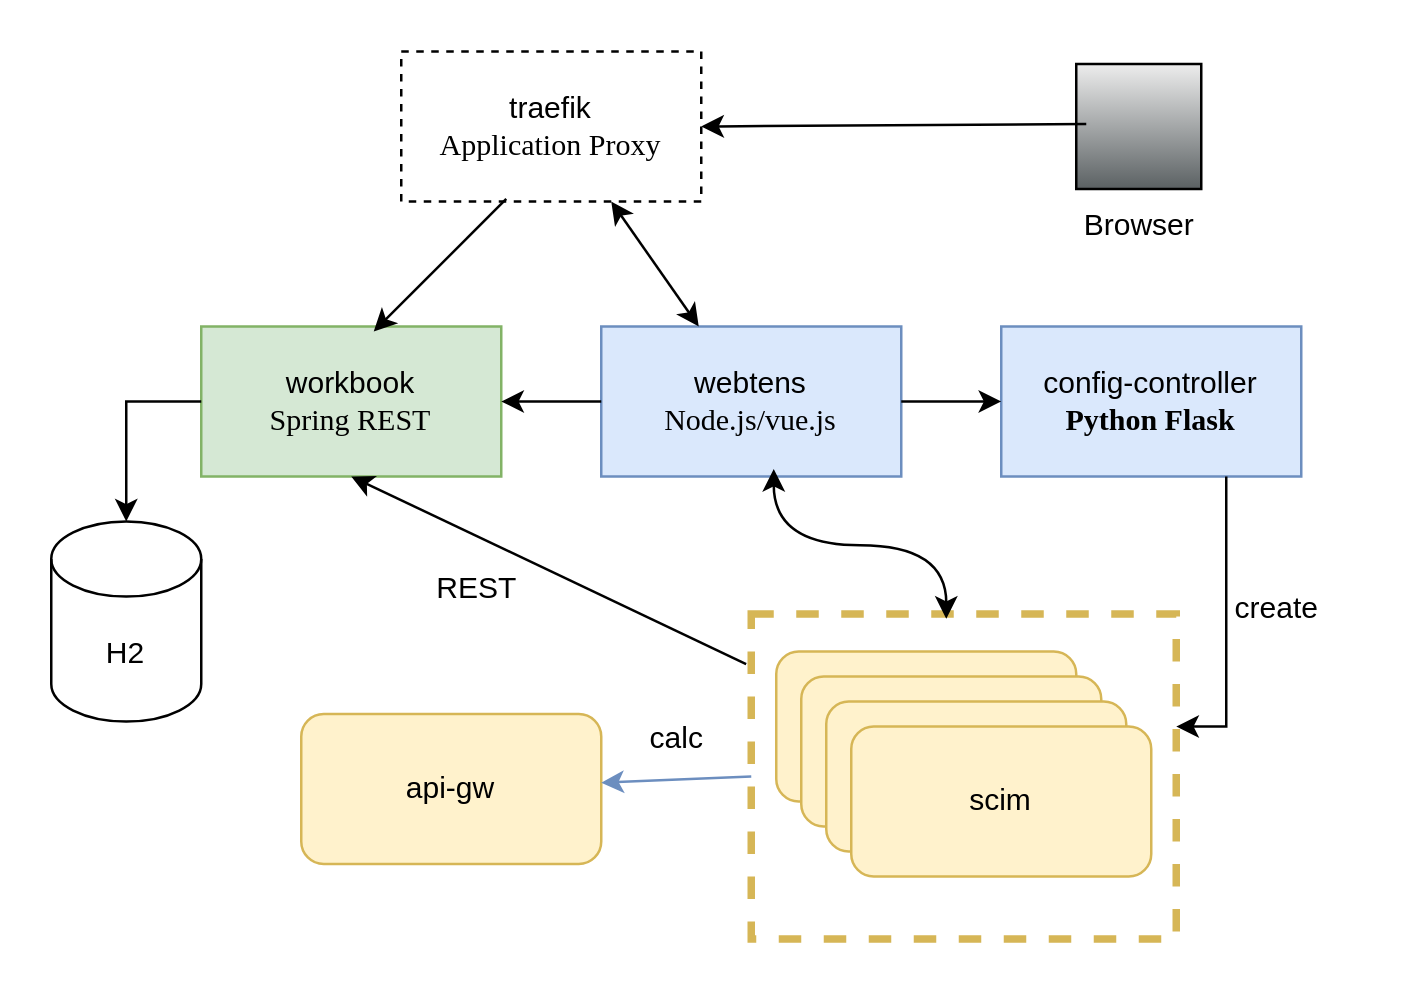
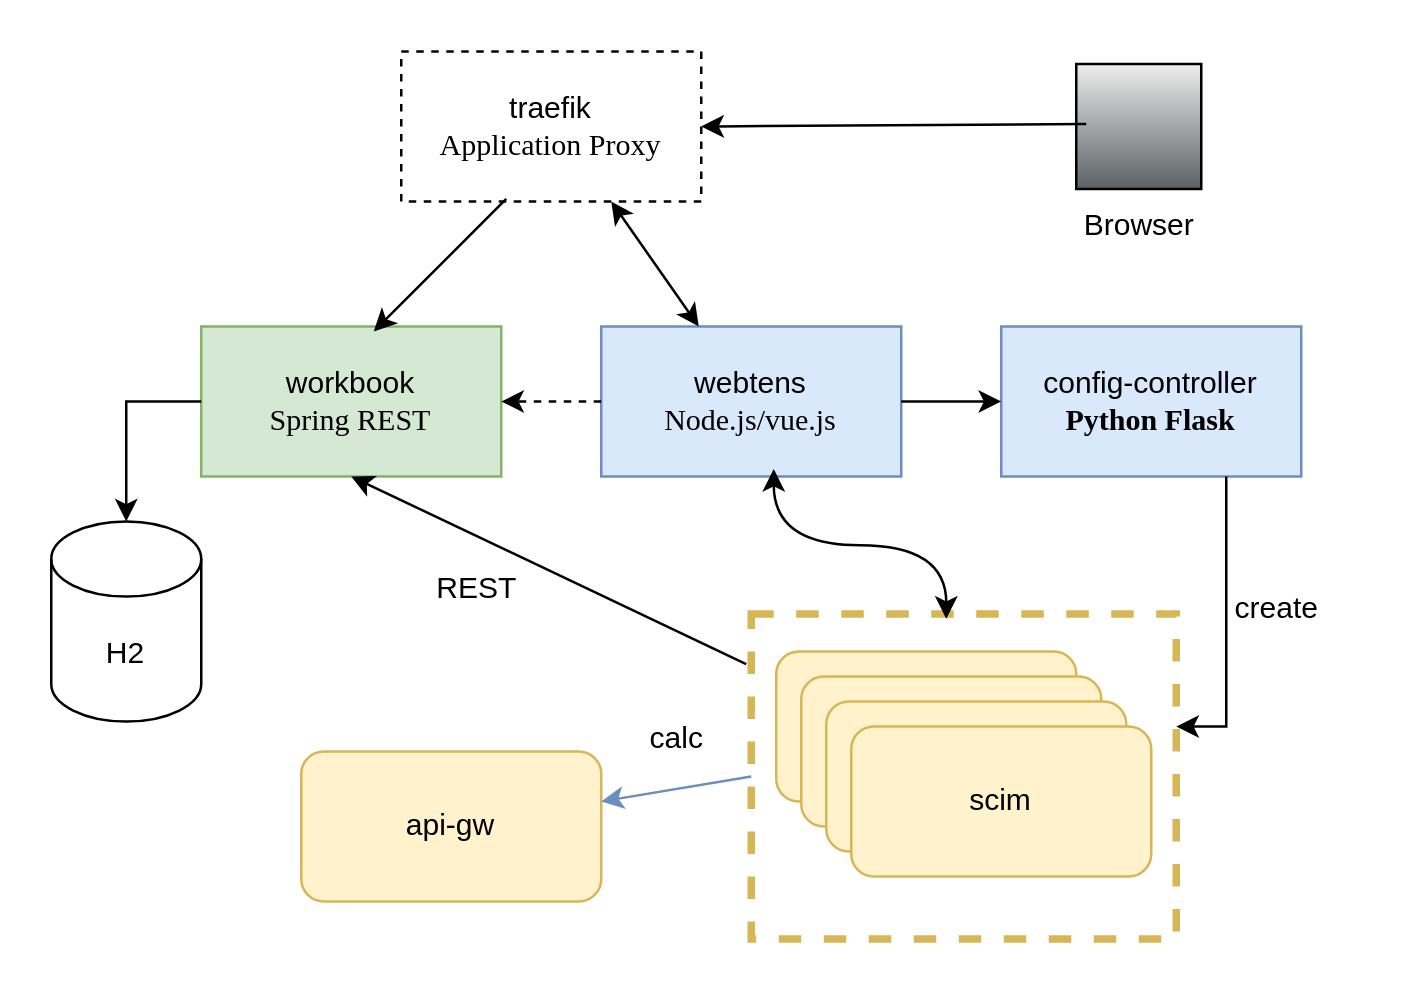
- <mxCell id="20" value="" style="endArrow=classic;html=1;rounded=0;exitX=0;exitY=0.5;exitDx=0;exitDy=0;entryX=1;entryY=0.5;entryDx=0;entryDy=0;" parent="1" source="4" target="3" edge="1"><mxGeometry width="50" height="50" relative="1" as="geometry"><mxPoint x="280" y="310" as="sourcePoint" /><mxPoint x="330" y="260" as="targetPoint" /></mxGeometry></mxCell>
+ <mxCell id="20" value="" style="endArrow=classic;html=1;rounded=0;exitX=0;exitY=0.5;exitDx=0;exitDy=0;entryX=1;entryY=0.5;entryDx=0;entryDy=0;dashed=1;" parent="1" source="4" target="3" edge="1"><mxGeometry width="50" height="50" relative="1" as="geometry"><mxPoint x="280" y="310" as="sourcePoint" /><mxPoint x="330" y="260" as="targetPoint" /></mxGeometry></mxCell>
- <mxCell id="7" value="&lt;div&gt;api-gw&lt;/div&gt;" style="rounded=1;whiteSpace=wrap;html=1;fillColor=#fff2cc;strokeColor=#d6b656;" parent="1" vertex="1"><mxGeometry x="120" y="285" width="120" height="60" as="geometry" /></mxCell>
+ <mxCell id="7" value="&lt;div&gt;api-gw&lt;/div&gt;" style="rounded=1;whiteSpace=wrap;html=1;fillColor=#fff2cc;strokeColor=#d6b656;" parent="1" vertex="1"><mxGeometry x="120" y="300" width="120" height="60" as="geometry" /></mxCell>
